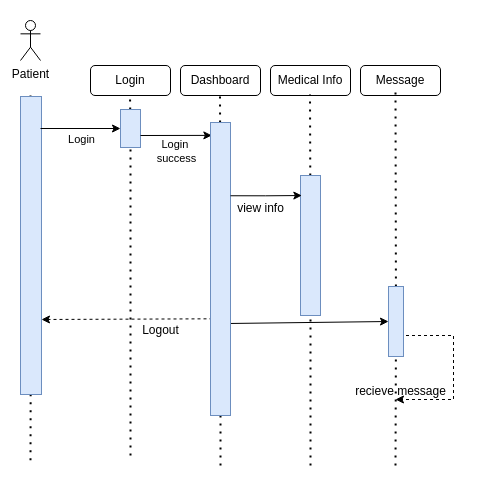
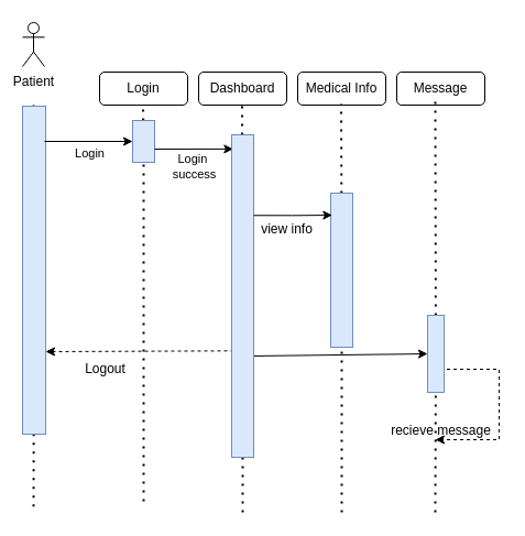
- <mxCell id="26" value="Logout" style="text;html=1;align=center;verticalAlign=middle;resizable=0;points=[];autosize=1;strokeColor=none;fillColor=none;" vertex="1" parent="1"><mxGeometry x="130" y="315" width="60" height="30" as="geometry" /></mxCell>
+ <mxCell id="26" value="Logout" style="text;html=1;align=center;verticalAlign=middle;resizable=0;points=[];autosize=1;strokeColor=none;fillColor=none;" vertex="1" parent="1"><mxGeometry x="65" y="320" width="60" height="30" as="geometry" /></mxCell>
